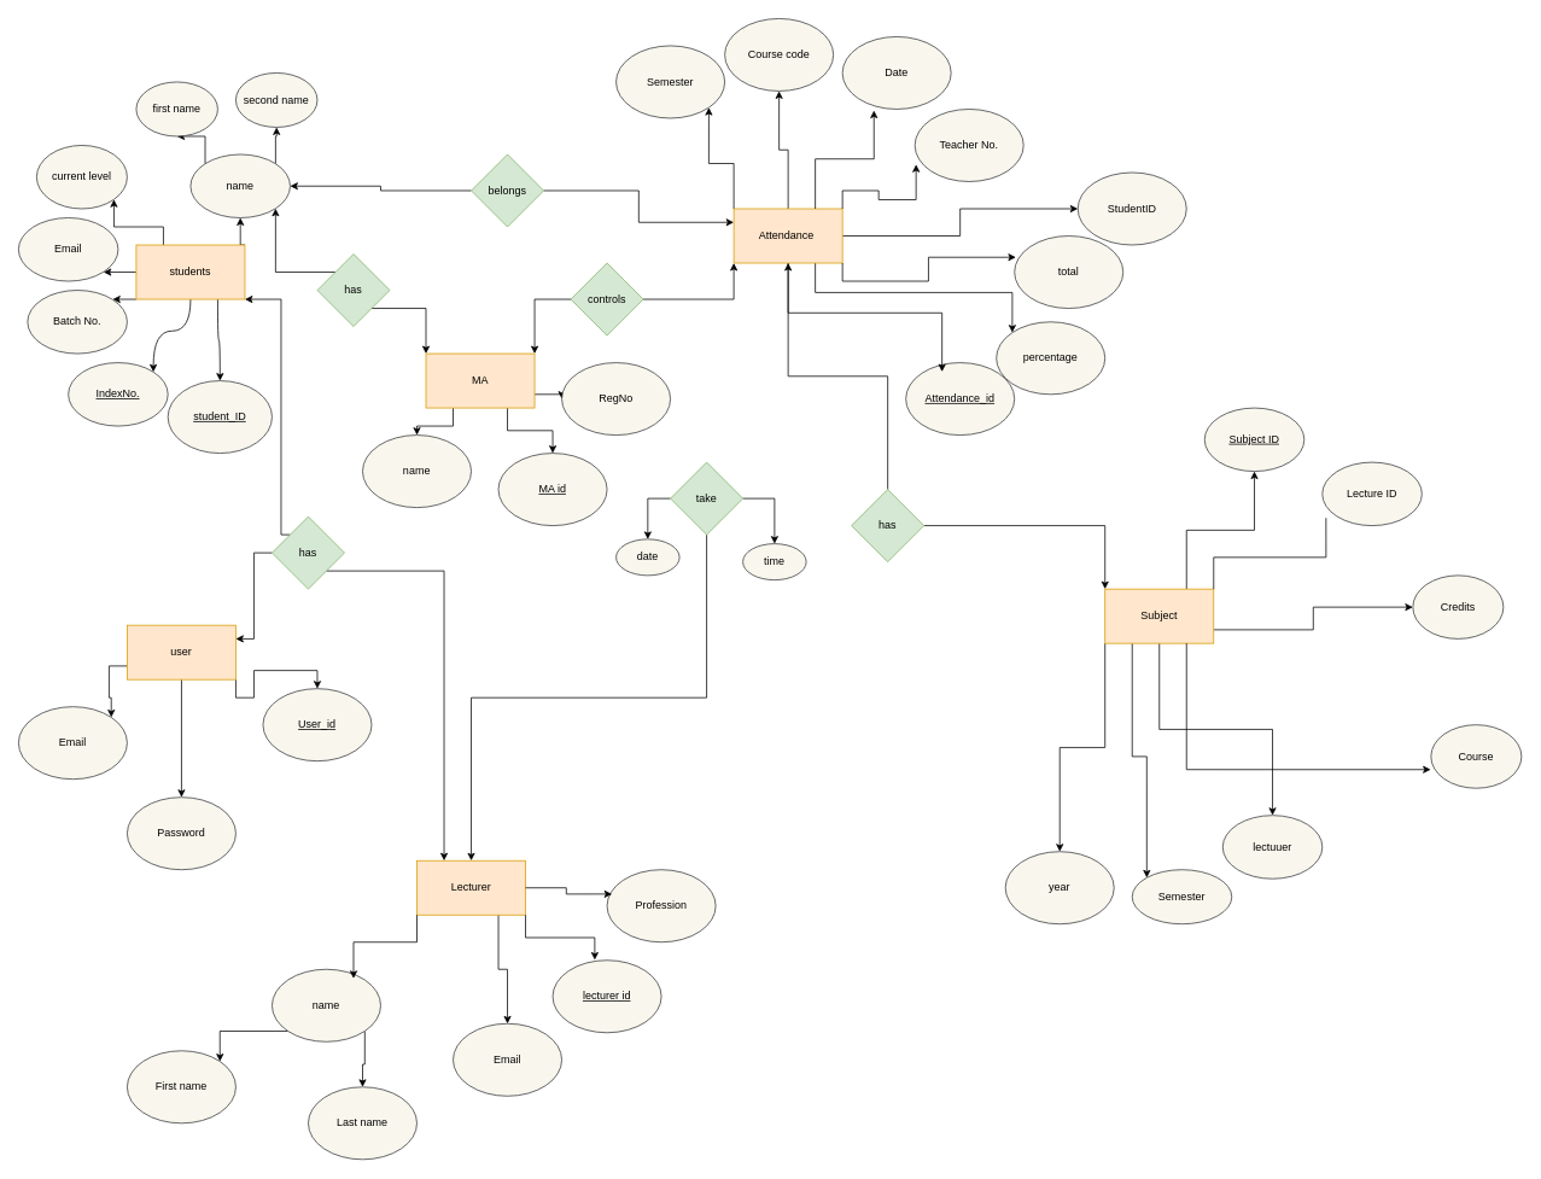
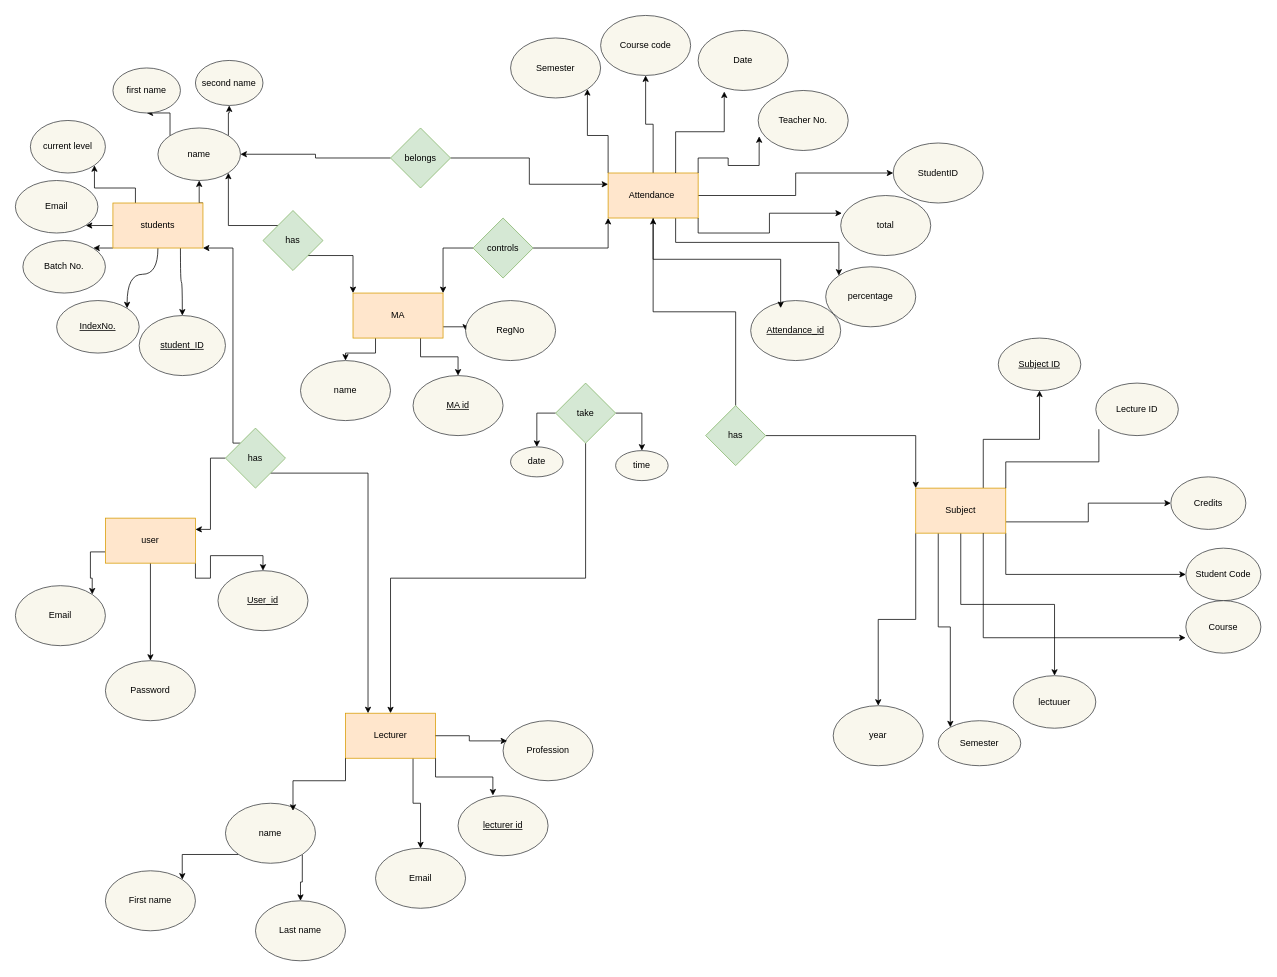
+ <mxCell id="82" style="edgeStyle=orthogonalEdgeStyle;rounded=0;orthogonalLoop=1;jettySize=auto;html=1;exitX=1;exitY=1;exitDx=0;exitDy=0;entryX=0;entryY=0.5;entryDx=0;entryDy=0;" parent="1" source="86" target="54" edge="1"><mxGeometry relative="1" as="geometry" /></mxCell>
+ <mxCell id="54" value="Student Code" style="ellipse;whiteSpace=wrap;html=1;fillColor=#f9f7ed;strokeColor=#36393d;" parent="1" vertex="1"><mxGeometry x="1580" y="730" width="100" height="70" as="geometry" /></mxCell>
